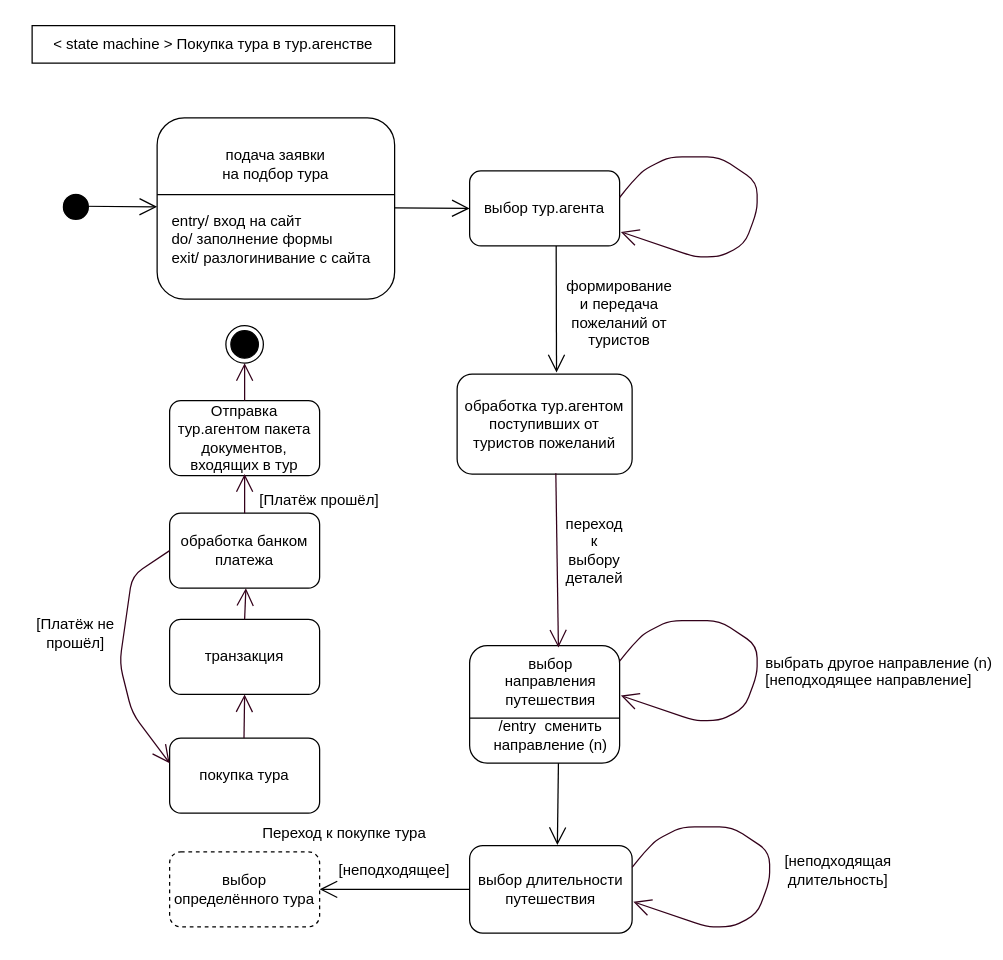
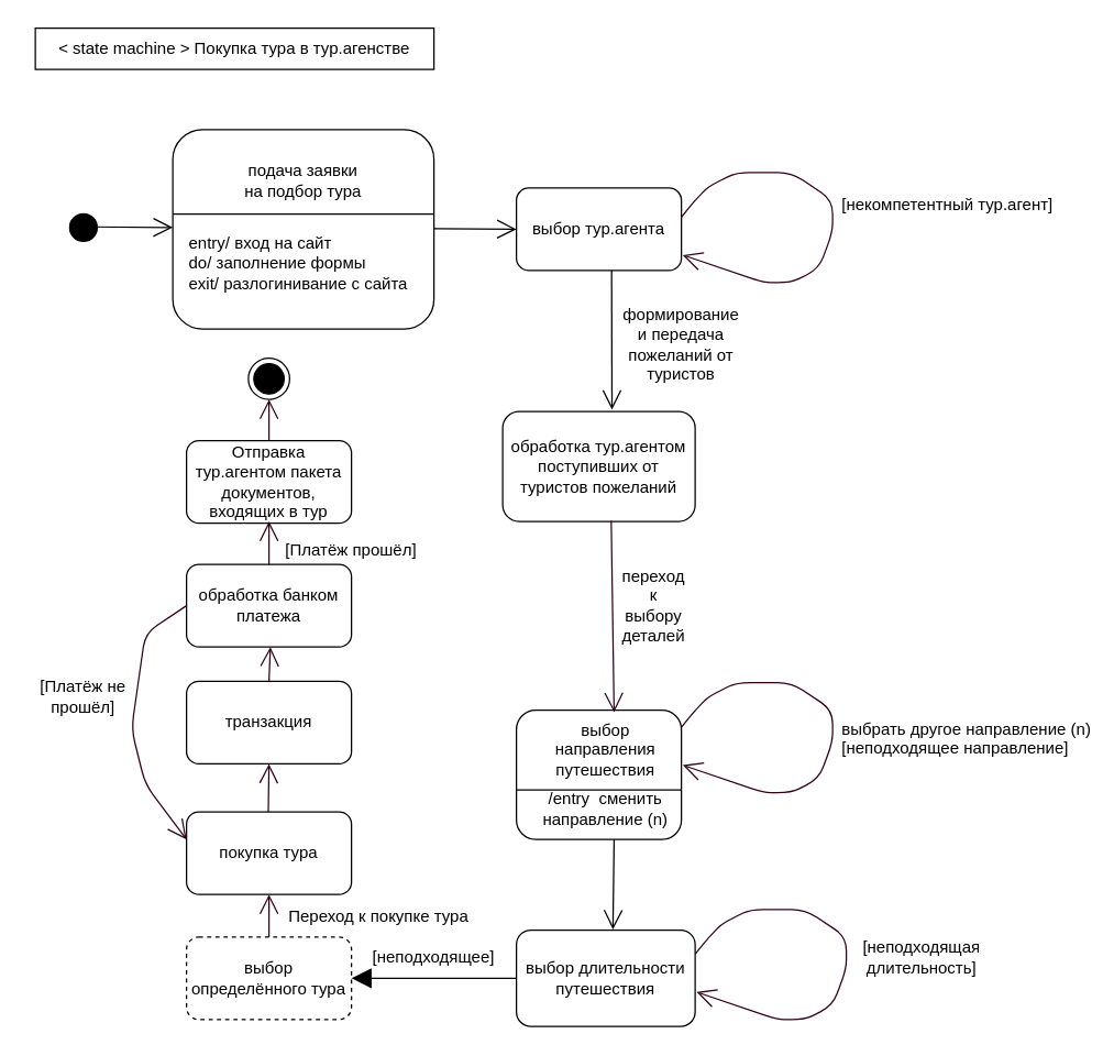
+ <mxCell id="24" value="[некомпетентный тур.агент]" style="text;html=1;" parent="1" vertex="1"><mxGeometry x="610" y="135" width="170" height="30" as="geometry" /></mxCell>
+ <mxCell id="34" value="" style="endArrow=open;endFill=1;endSize=12;html=1;strokeColor=#33001A;entryX=0.5;entryY=1;entryDx=0;entryDy=0;exitX=0.5;exitY=0;exitDx=0;exitDy=0;" parent="1" source="11" target="30" edge="1"><mxGeometry width="160" relative="1" as="geometry"><mxPoint x="185" y="679.96" as="sourcePoint" /><mxPoint x="345" y="679.96" as="targetPoint" /></mxGeometry></mxCell>
- <mxCell id="12" value="" style="endArrow=open;endFill=1;endSize=12;html=1;exitX=0;exitY=0.5;exitDx=0;exitDy=0;entryX=1;entryY=0.5;entryDx=0;entryDy=0;" parent="1" source="10" target="11" edge="1"><mxGeometry width="160" relative="1" as="geometry"><mxPoint x="675" y="535" as="sourcePoint" /><mxPoint x="835" y="535" as="targetPoint" /></mxGeometry></mxCell>
+ <mxCell id="12" value="" style="endArrow=block;endFill=1;endSize=12;html=1;exitX=0;exitY=0.5;exitDx=0;exitDy=0;entryX=1;entryY=0.5;entryDx=0;entryDy=0;" parent="1" source="10" target="11" edge="1"><mxGeometry width="160" relative="1" as="geometry"><mxPoint x="675" y="535" as="sourcePoint" /><mxPoint x="835" y="535" as="targetPoint" /></mxGeometry></mxCell>
